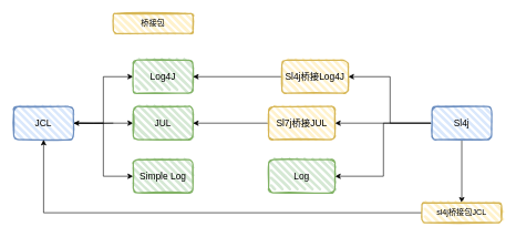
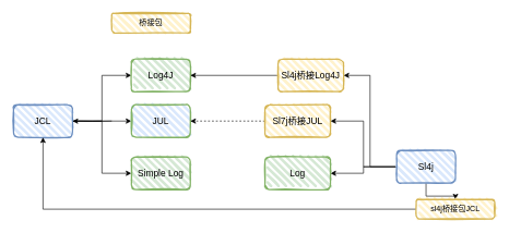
- <mxCell id="8" value="&lt;font style=&quot;font-size: 14px&quot;&gt;JUL&lt;/font&gt;" style="rounded=1;whiteSpace=wrap;html=1;strokeWidth=2;fillWeight=4;hachureGap=8;hachureAngle=45;fillColor=#d5e8d4;sketch=1;strokeColor=#82b366;" parent="1" vertex="1"><mxGeometry x="200" y="160" width="90" height="50" as="geometry" /></mxCell>
+ <mxCell id="8" value="&lt;font style=&quot;font-size: 14px&quot;&gt;JUL&lt;/font&gt;" style="rounded=1;whiteSpace=wrap;html=1;strokeWidth=2;fillWeight=4;hachureGap=8;hachureAngle=45;fillColor=#dae8fc;sketch=1;strokeColor=#82b366;" parent="1" vertex="1"><mxGeometry x="200" y="160" width="90" height="50" as="geometry" /></mxCell>
- <mxCell id="18" style="edgeStyle=orthogonalEdgeStyle;rounded=0;orthogonalLoop=1;jettySize=auto;html=1;entryX=1;entryY=0.5;entryDx=0;entryDy=0;" parent="1" source="19" target="8" edge="1"><mxGeometry relative="1" as="geometry" /></mxCell>
+ <mxCell id="18" style="edgeStyle=orthogonalEdgeStyle;rounded=0;orthogonalLoop=1;jettySize=auto;html=1;entryX=1;entryY=0.5;entryDx=0;entryDy=0;dashed=1;" parent="1" source="19" target="8" edge="1"><mxGeometry relative="1" as="geometry" /></mxCell>
- <mxCell id="15" value="&lt;font style=&quot;font-size: 14px&quot;&gt;Sl4j&lt;/font&gt;" style="rounded=1;whiteSpace=wrap;html=1;strokeWidth=2;fillWeight=4;hachureGap=8;hachureAngle=45;fillColor=#dae8fc;sketch=1;strokeColor=#6c8ebf;" parent="1" vertex="1"><mxGeometry x="650" y="160" width="90" height="50" as="geometry" /></mxCell>
+ <mxCell id="15" value="&lt;font style=&quot;font-size: 14px&quot;&gt;Sl4j&lt;/font&gt;" style="rounded=1;whiteSpace=wrap;html=1;strokeWidth=2;fillWeight=4;hachureGap=8;hachureAngle=45;fillColor=#dae8fc;sketch=1;strokeColor=#6c8ebf;" parent="1" vertex="1"><mxGeometry x="605" y="230" width="90" height="50" as="geometry" /></mxCell>
